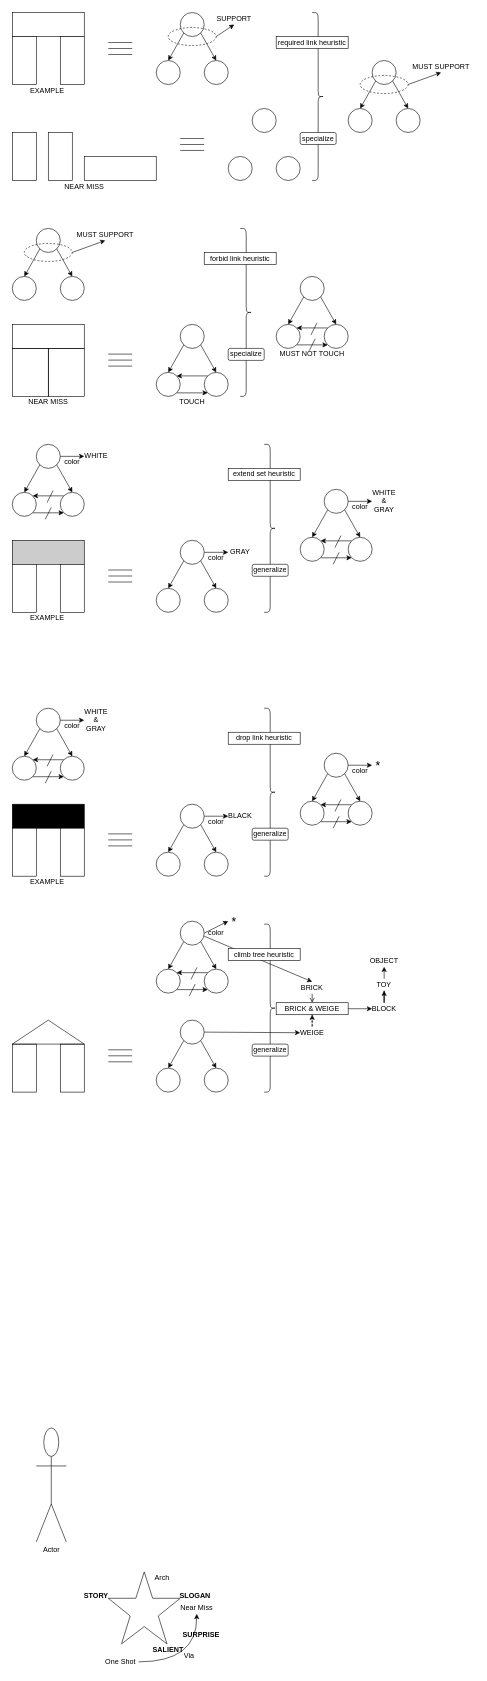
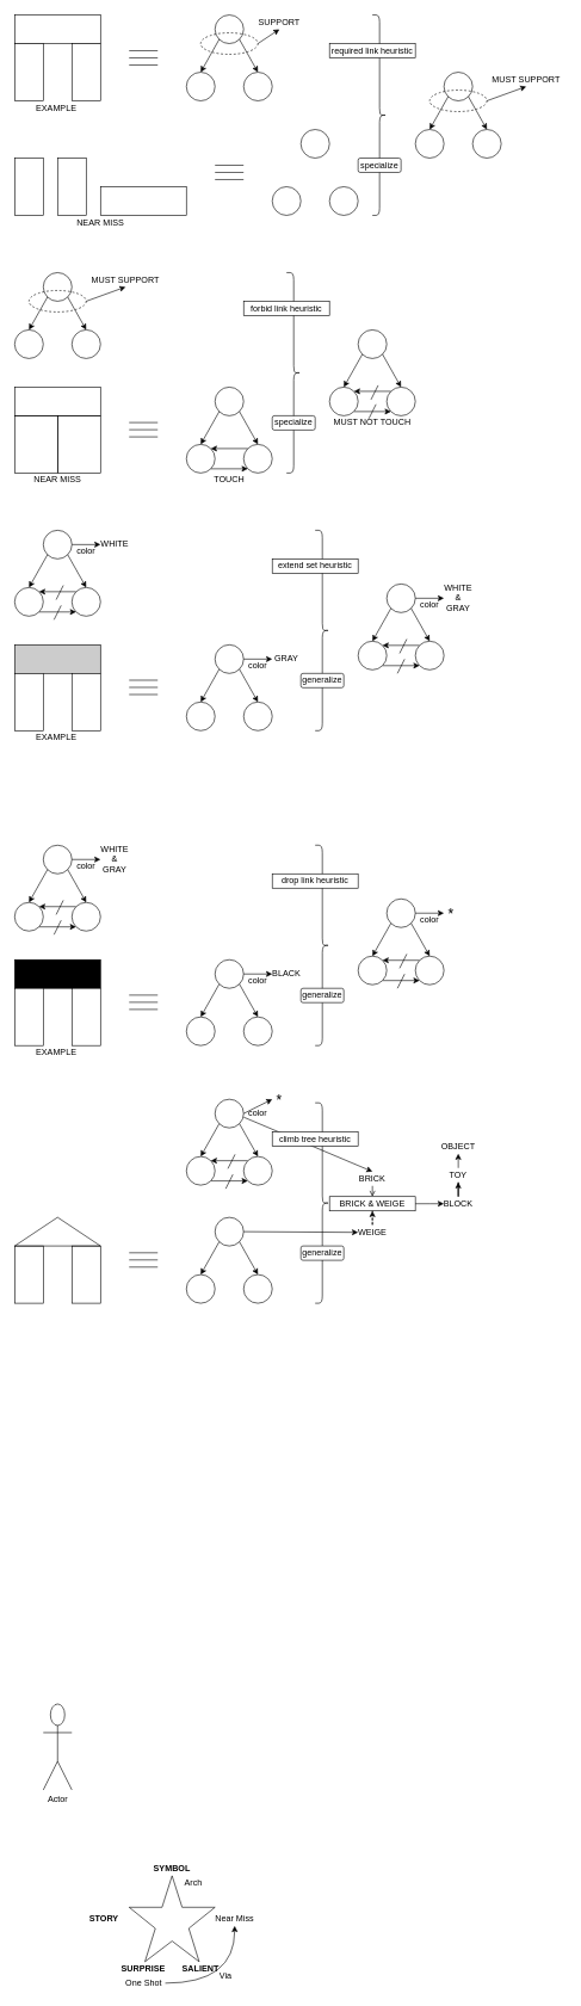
- <mxCell id="197" value="Actor" style="shape=umlActor;verticalLabelPosition=bottom;labelBackgroundColor=#ffffff;verticalAlign=top;html=1;outlineConnect=0;strokeColor=#000000;fillColor=#ffffff;gradientColor=none;" vertex="1" parent="1"><mxGeometry x="60" y="2380" width="50" height="190" as="geometry" /></mxCell>
+ <mxCell id="197" value="Actor" style="shape=umlActor;verticalLabelPosition=bottom;labelBackgroundColor=#ffffff;verticalAlign=top;html=1;outlineConnect=0;strokeColor=#000000;fillColor=#ffffff;gradientColor=none;" vertex="1" parent="1"><mxGeometry x="60" y="2380" width="40" height="120" as="geometry" /></mxCell>
+ <mxCell id="199" value="&lt;b&gt;SYMBOL&lt;/b&gt;" style="text;html=1;strokeColor=none;fillColor=none;align=center;verticalAlign=middle;whiteSpace=wrap;rounded=0;" vertex="1" parent="1"><mxGeometry x="220" y="2600" width="40" height="20" as="geometry" /></mxCell>
- <mxCell id="208" value="&lt;b&gt;STORY&lt;/b&gt;" style="text;html=1;strokeColor=none;fillColor=none;align=center;verticalAlign=middle;whiteSpace=wrap;rounded=0;" vertex="1" parent="1"><mxGeometry x="140" y="2650" width="40" height="20" as="geometry" /></mxCell>
+ <mxCell id="208" value="&lt;b&gt;STORY&lt;/b&gt;" style="text;html=1;strokeColor=none;fillColor=none;align=center;verticalAlign=middle;whiteSpace=wrap;rounded=0;" vertex="1" parent="1"><mxGeometry x="125" y="2670" width="40" height="20" as="geometry" /></mxCell>
- <mxCell id="200" value="&lt;b&gt;SLOGAN&lt;/b&gt;" style="text;html=1;strokeColor=none;fillColor=none;align=center;verticalAlign=middle;whiteSpace=wrap;rounded=0;" vertex="1" parent="1"><mxGeometry x="300" y="2650" width="50" height="20" as="geometry" /></mxCell>
- <mxCell id="204" value="&lt;b&gt;SURPRISE&lt;/b&gt;" style="text;html=1;strokeColor=none;fillColor=none;align=center;verticalAlign=middle;whiteSpace=wrap;rounded=0;" vertex="1" parent="1"><mxGeometry x="314.5" y="2715" width="40" height="20" as="geometry" /></mxCell>
+ <mxCell id="204" value="&lt;b&gt;SURPRISE&lt;/b&gt;" style="text;html=1;strokeColor=none;fillColor=none;align=center;verticalAlign=middle;whiteSpace=wrap;rounded=0;" vertex="1" parent="1"><mxGeometry x="179.5" y="2740" width="40" height="20" as="geometry" /></mxCell>
